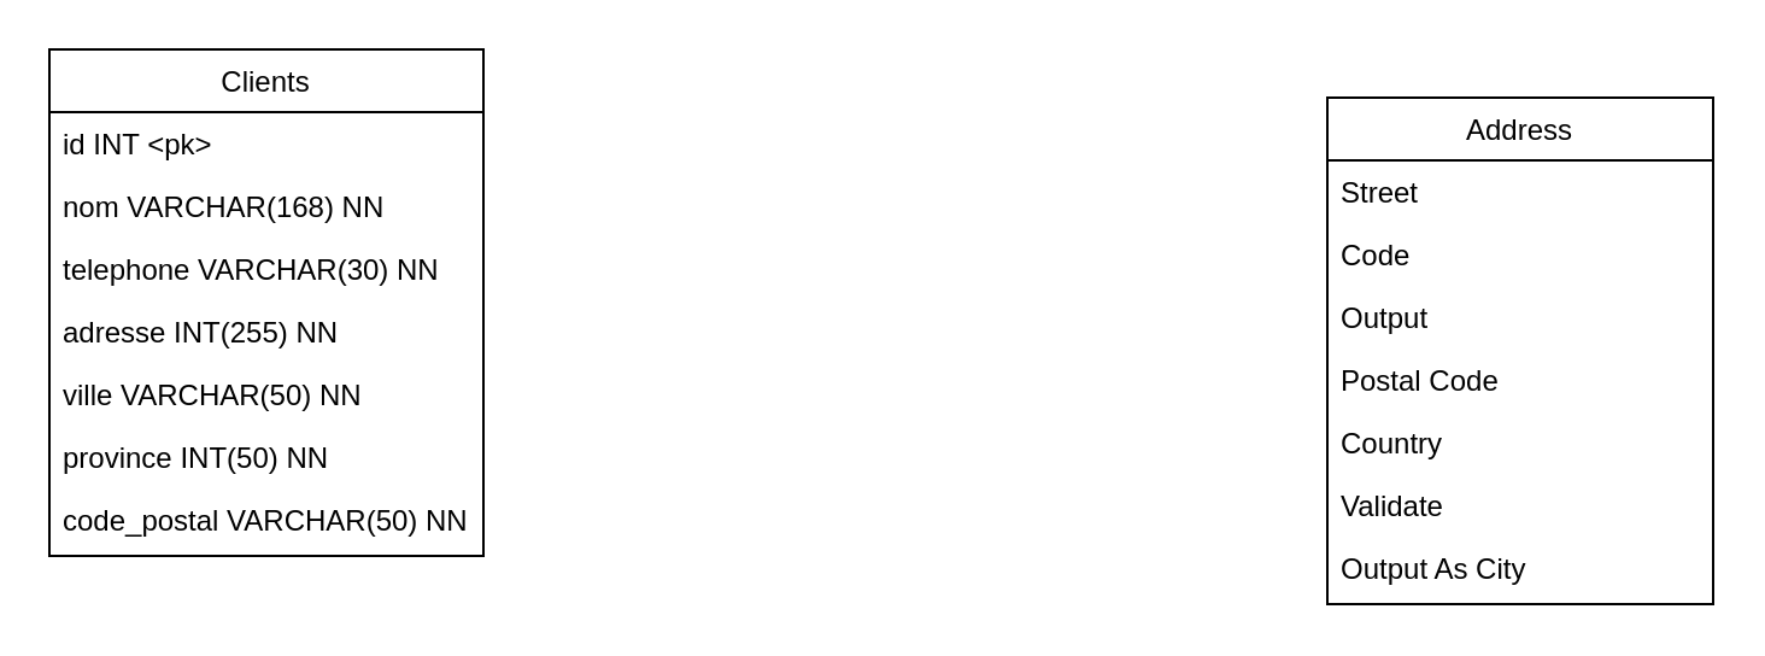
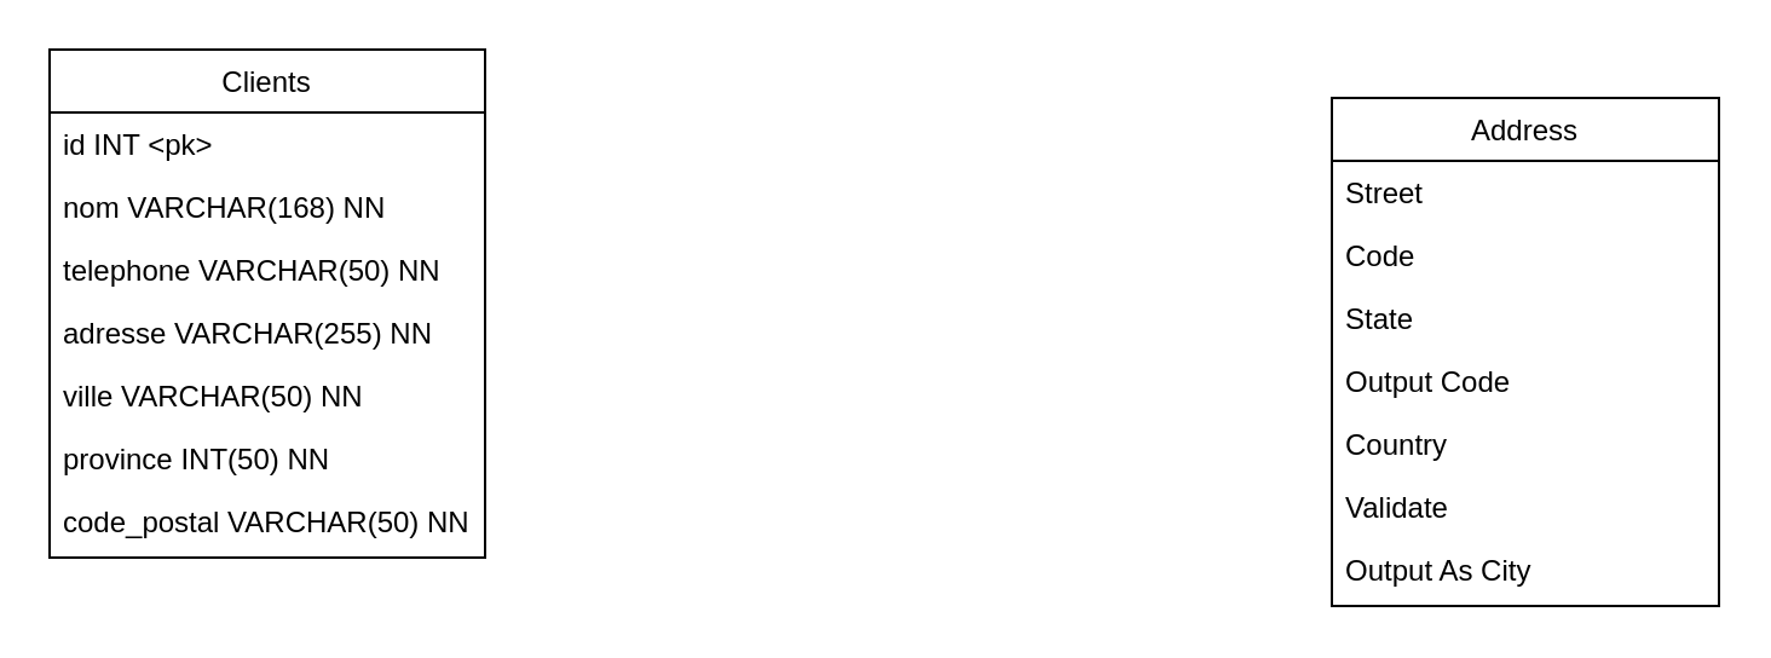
- <mxCell id="13" value="telephone VARCHAR(30) NN" style="text;align=left;verticalAlign=top;spacingLeft=4;spacingRight=4;overflow=hidden;rotatable=0;points=[[0,0.5],[1,0.5]];portConstraint=eastwest;rounded=0;shadow=0;html=0;" vertex="1" parent="10"><mxGeometry y="78" width="180" height="26" as="geometry" /></mxCell>
+ <mxCell id="13" value="telephone VARCHAR(50) NN" style="text;align=left;verticalAlign=top;spacingLeft=4;spacingRight=4;overflow=hidden;rotatable=0;points=[[0,0.5],[1,0.5]];portConstraint=eastwest;rounded=0;shadow=0;html=0;" vertex="1" parent="10"><mxGeometry y="78" width="180" height="26" as="geometry" /></mxCell>
- <mxCell id="5" value="Output" style="text;align=left;verticalAlign=top;spacingLeft=4;spacingRight=4;overflow=hidden;rotatable=0;points=[[0,0.5],[1,0.5]];portConstraint=eastwest;rounded=0;shadow=0;html=0;" vertex="1" parent="2"><mxGeometry y="78" width="160" height="26" as="geometry" /></mxCell>
+ <mxCell id="5" value="State" style="text;align=left;verticalAlign=top;spacingLeft=4;spacingRight=4;overflow=hidden;rotatable=0;points=[[0,0.5],[1,0.5]];portConstraint=eastwest;rounded=0;shadow=0;html=0;" vertex="1" parent="2"><mxGeometry y="78" width="160" height="26" as="geometry" /></mxCell>
- <mxCell id="14" value="adresse INT(255) NN" style="text;align=left;verticalAlign=top;spacingLeft=4;spacingRight=4;overflow=hidden;rotatable=0;points=[[0,0.5],[1,0.5]];portConstraint=eastwest;rounded=0;shadow=0;html=0;" vertex="1" parent="10"><mxGeometry y="104" width="180" height="26" as="geometry" /></mxCell>
+ <mxCell id="14" value="adresse VARCHAR(255) NN" style="text;align=left;verticalAlign=top;spacingLeft=4;spacingRight=4;overflow=hidden;rotatable=0;points=[[0,0.5],[1,0.5]];portConstraint=eastwest;rounded=0;shadow=0;html=0;" vertex="1" parent="10"><mxGeometry y="104" width="180" height="26" as="geometry" /></mxCell>
- <mxCell id="6" value="Postal Code" style="text;align=left;verticalAlign=top;spacingLeft=4;spacingRight=4;overflow=hidden;rotatable=0;points=[[0,0.5],[1,0.5]];portConstraint=eastwest;rounded=0;shadow=0;html=0;" vertex="1" parent="2"><mxGeometry y="104" width="160" height="26" as="geometry" /></mxCell>
+ <mxCell id="6" value="Output Code" style="text;align=left;verticalAlign=top;spacingLeft=4;spacingRight=4;overflow=hidden;rotatable=0;points=[[0,0.5],[1,0.5]];portConstraint=eastwest;rounded=0;shadow=0;html=0;" vertex="1" parent="2"><mxGeometry y="104" width="160" height="26" as="geometry" /></mxCell>
